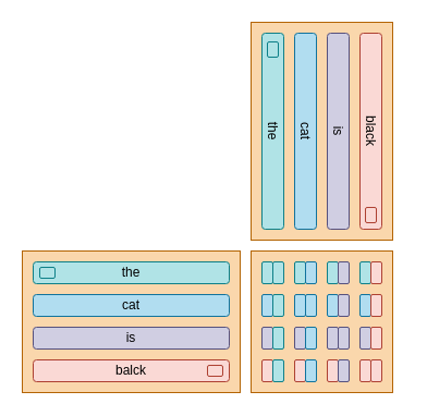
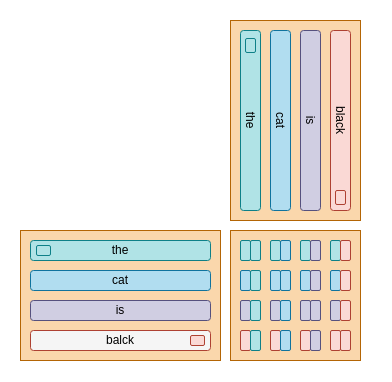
- <mxCell id="7" value="balck" style="rounded=1;whiteSpace=wrap;html=1;fillColor=#fad9d5;strokeColor=#ae4132;" parent="1" vertex="1"><mxGeometry x="30" y="330" width="180" height="20" as="geometry" /></mxCell>
+ <mxCell id="7" value="balck" style="rounded=1;whiteSpace=wrap;html=1;fillColor=#f5f5f5;strokeColor=#ae4132;" parent="1" vertex="1"><mxGeometry x="30" y="330" width="180" height="20" as="geometry" /></mxCell>
